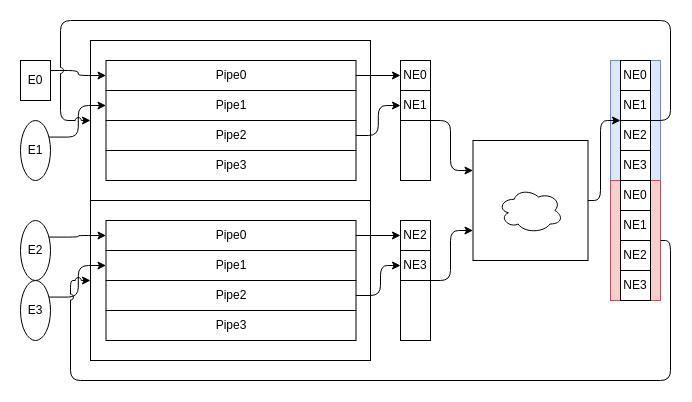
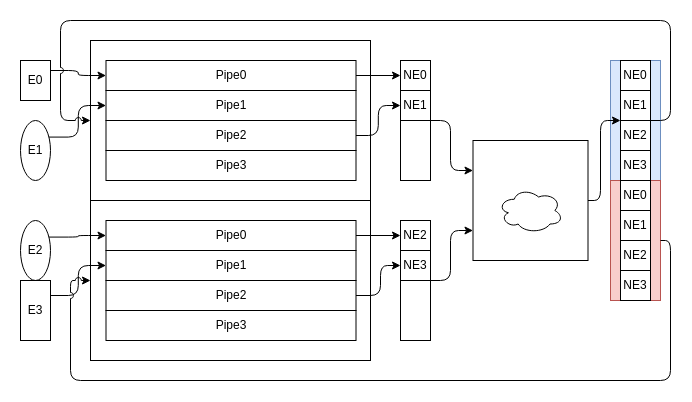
- <mxCell id="27" value="E3" style="ellipse;whiteSpace=wrap;html=1;" parent="1" vertex="1"><mxGeometry x="20" y="280" width="30" height="60" as="geometry" /></mxCell>
+ <mxCell id="27" value="E3" style="rounded=0;whiteSpace=wrap;html=1;" parent="1" vertex="1"><mxGeometry x="20" y="280" width="30" height="60" as="geometry" /></mxCell>
